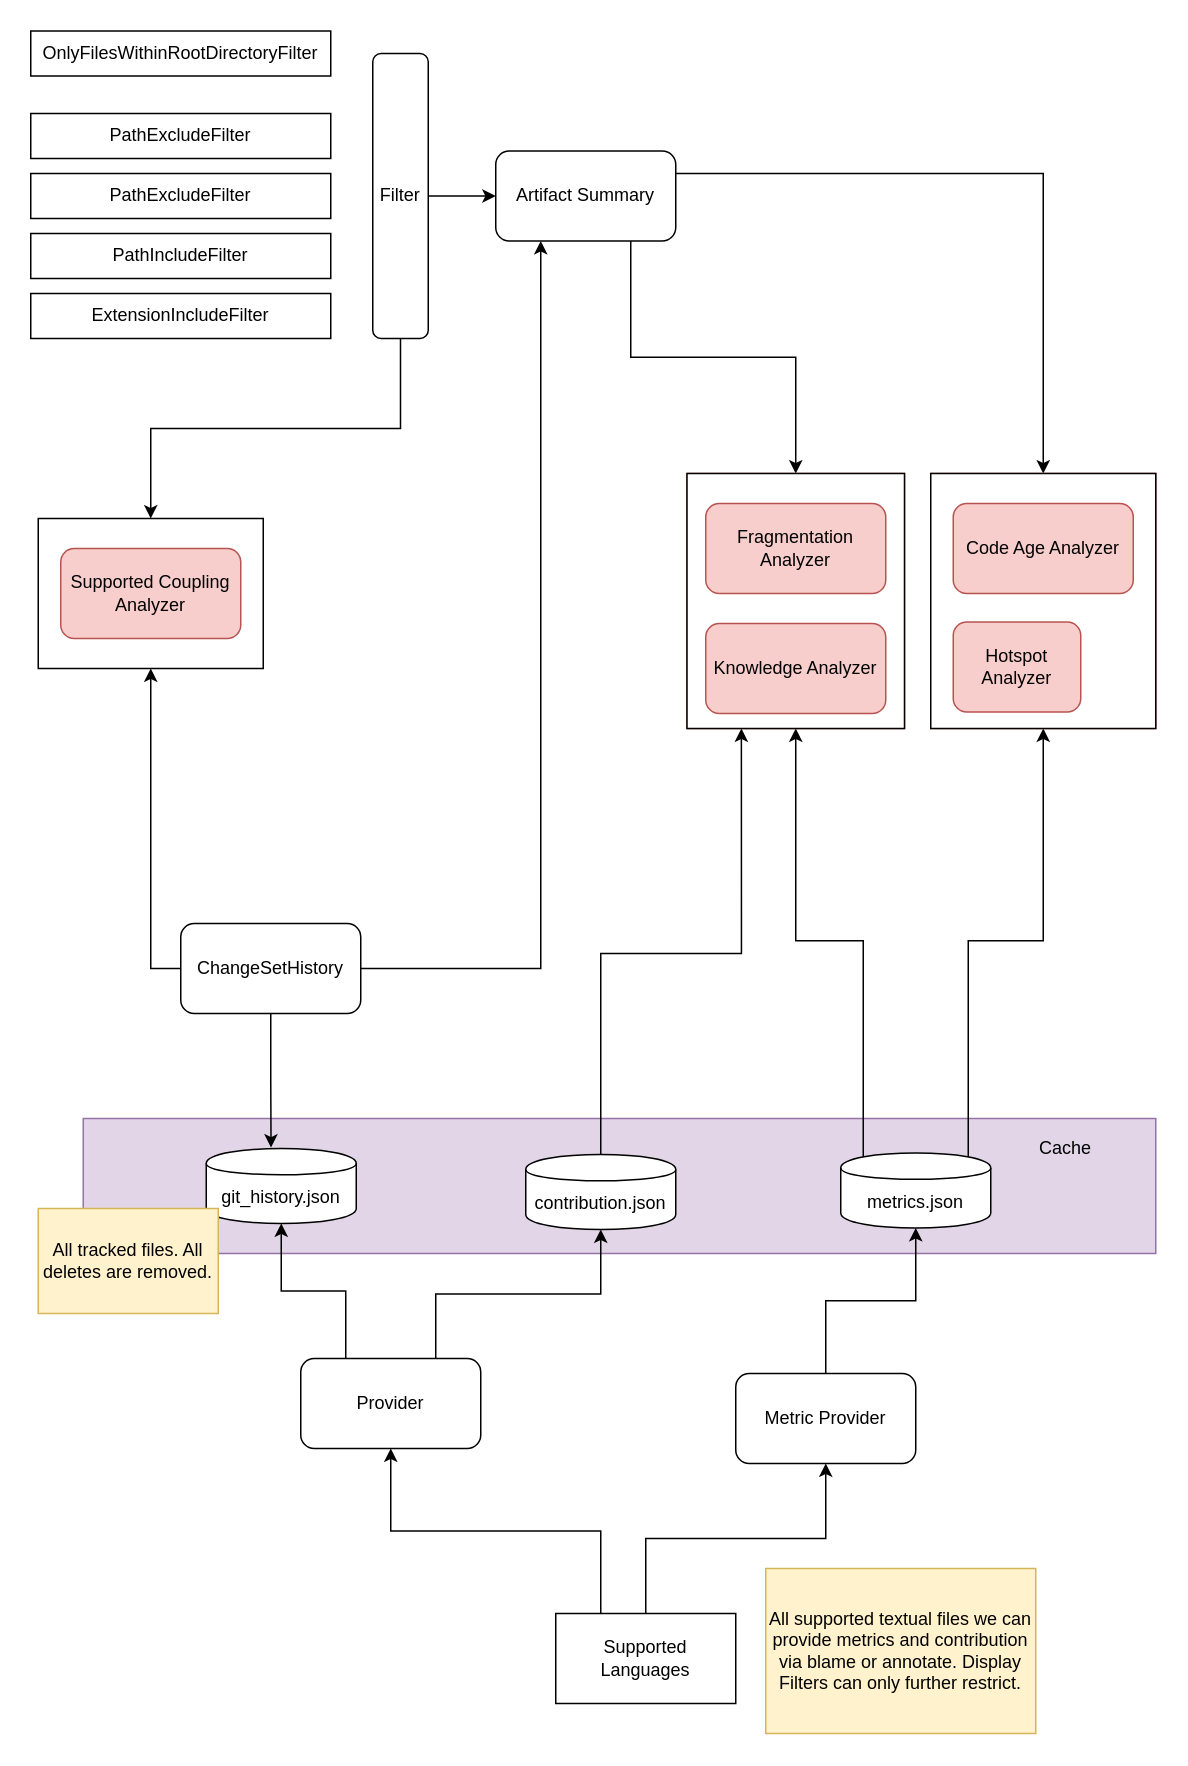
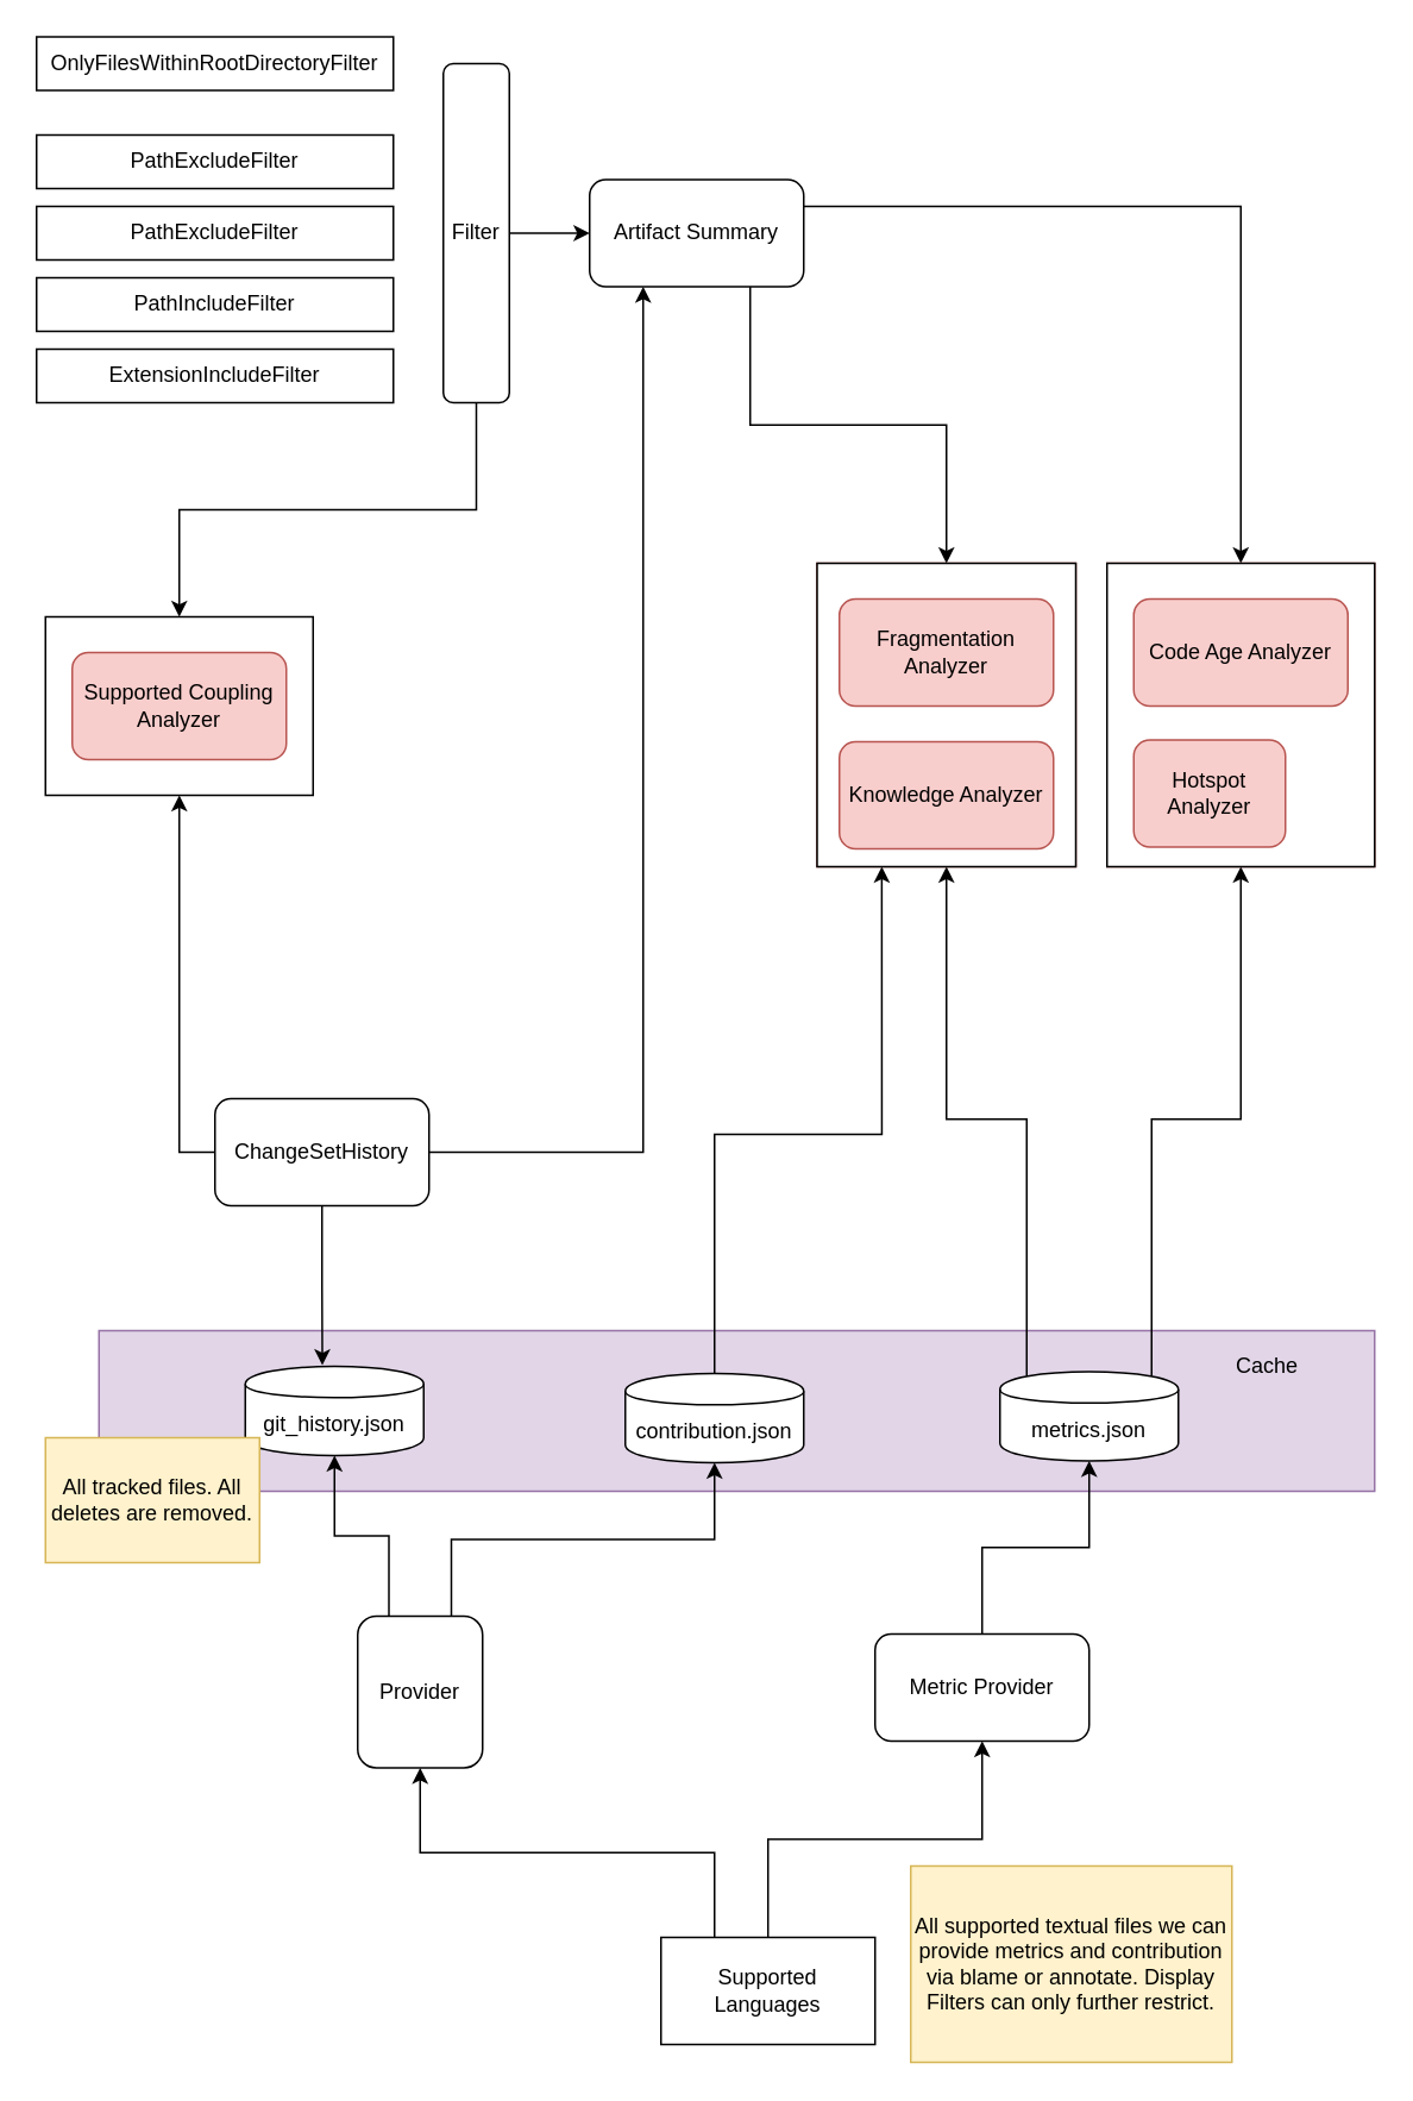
- <mxCell id="35" value="Provider" style="rounded=1;whiteSpace=wrap;html=1;" parent="1" vertex="1"><mxGeometry x="200" y="905" width="120" height="60" as="geometry" /></mxCell>
+ <mxCell id="35" value="Provider" style="rounded=1;whiteSpace=wrap;html=1;" parent="1" vertex="1"><mxGeometry x="200" y="905" width="70" height="85" as="geometry" /></mxCell>
- <mxCell id="23" value="Supported Languages" style="rounded=0;whiteSpace=wrap;html=1;" parent="1" vertex="1"><mxGeometry x="370" y="1075" width="120" height="60" as="geometry" /></mxCell>
+ <mxCell id="23" value="Supported Languages" style="rounded=0;whiteSpace=wrap;html=1;" parent="1" vertex="1"><mxGeometry x="370" y="1085" width="120" height="60" as="geometry" /></mxCell>
